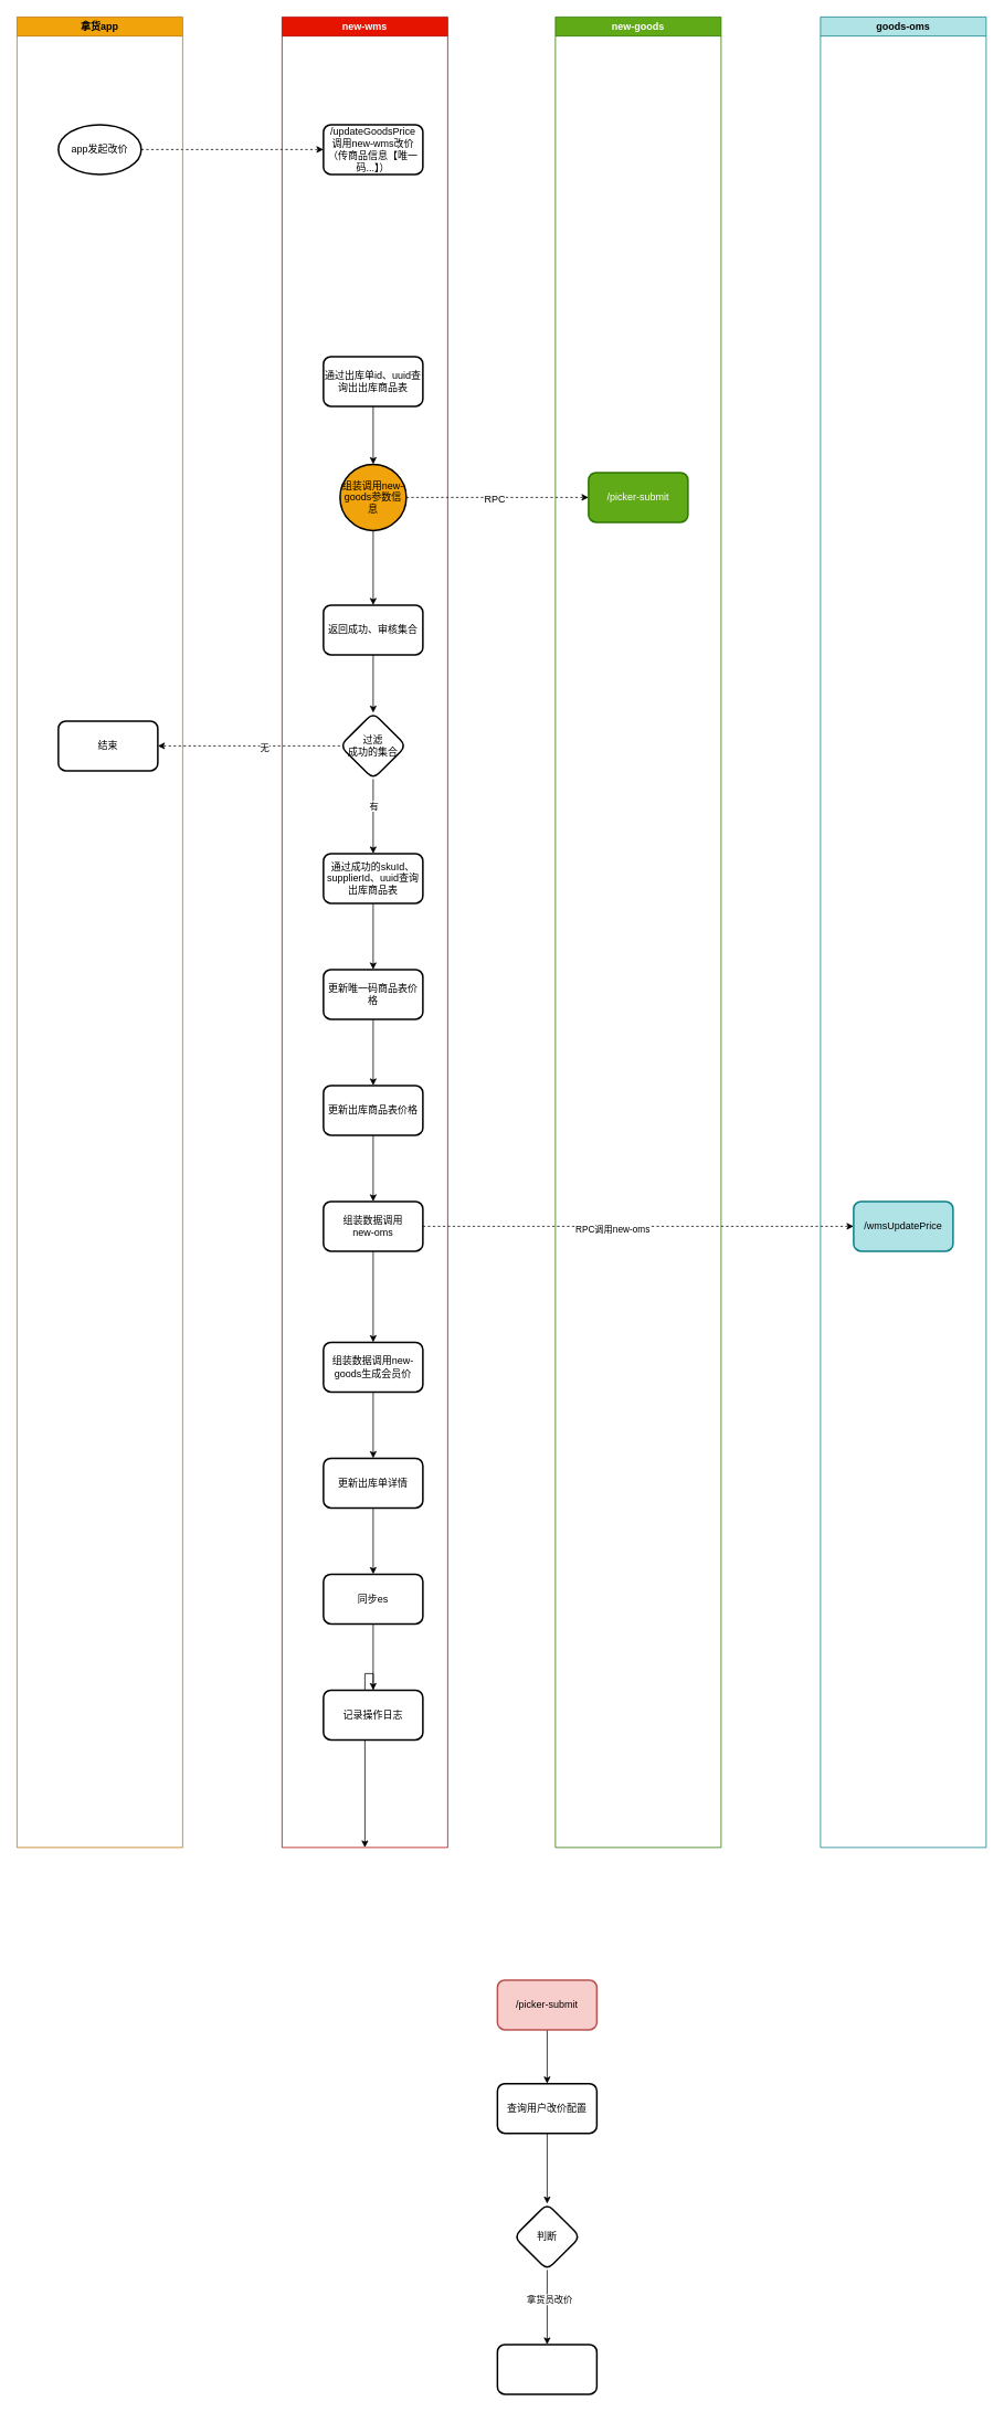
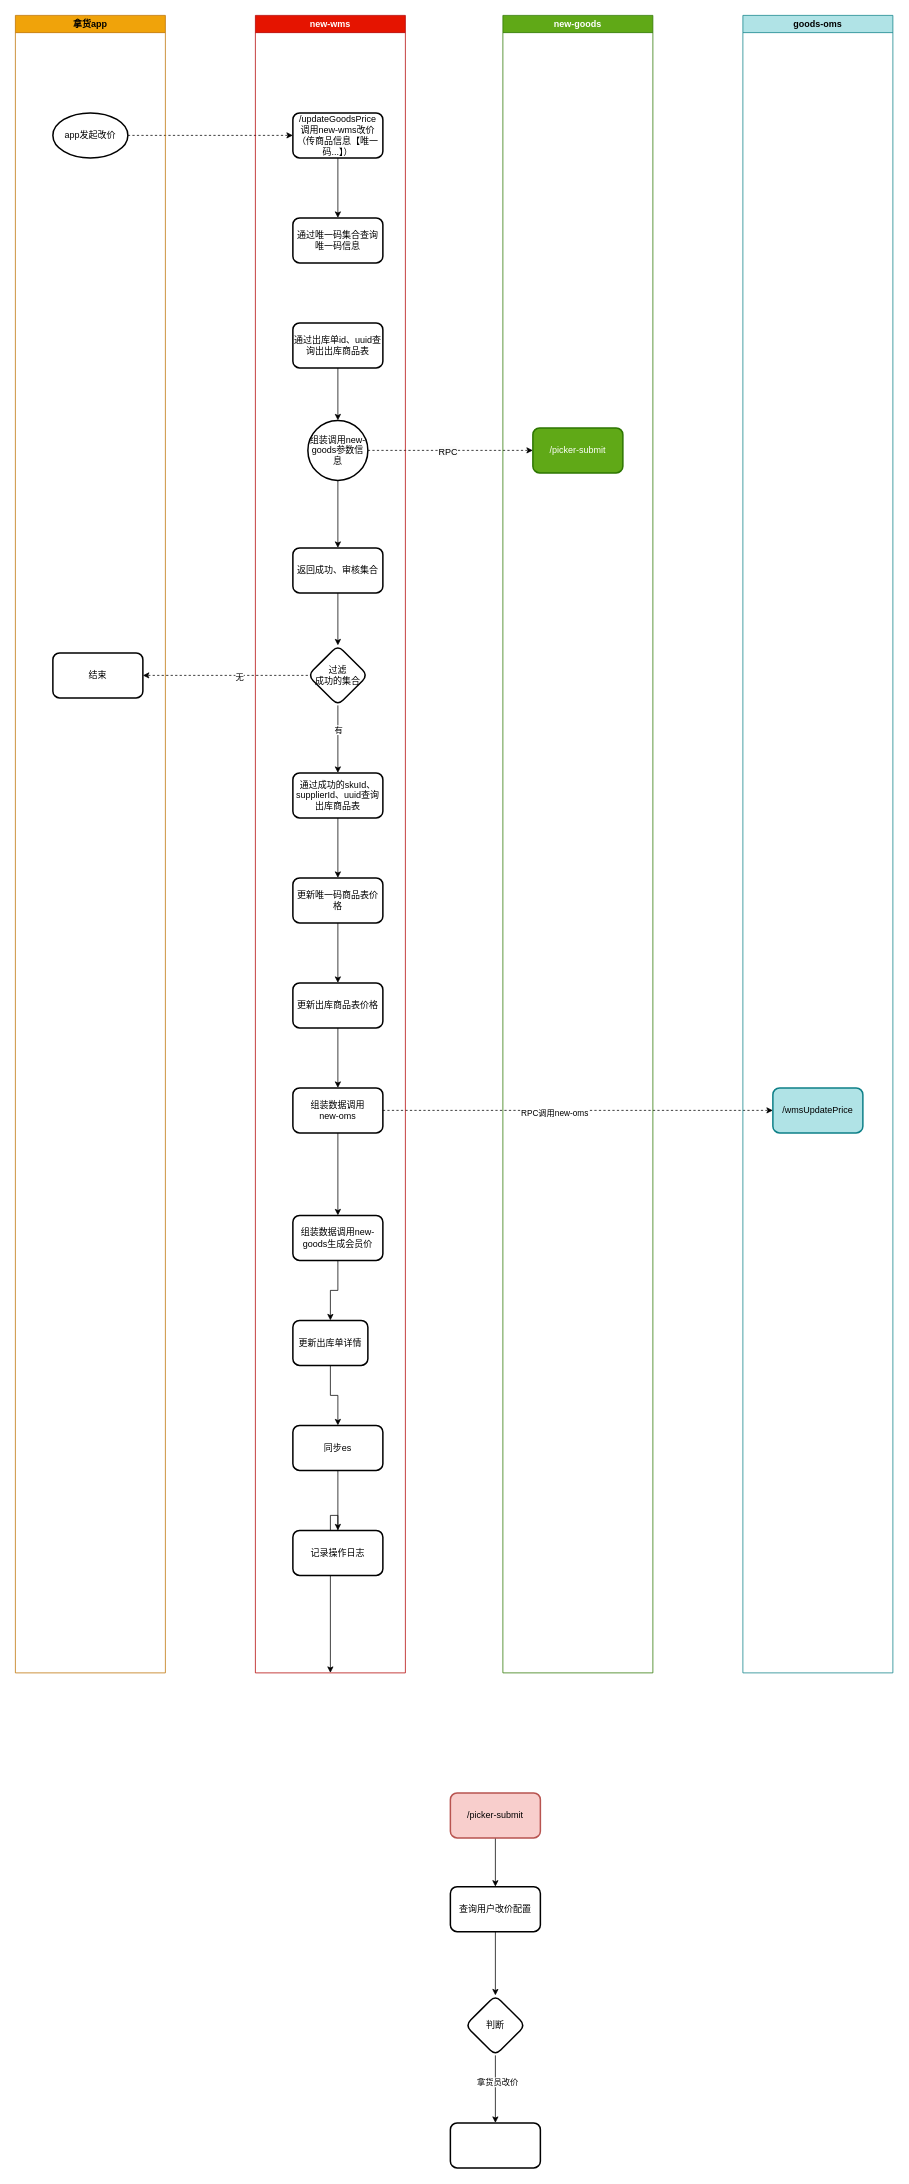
+ <mxCell id="4" value="" style="edgeStyle=orthogonalEdgeStyle;rounded=0;orthogonalLoop=1;jettySize=auto;html=1;" edge="1" parent="1" source="5" target="6"><mxGeometry relative="1" as="geometry" /></mxCell>
+ <mxCell id="6" value="通过唯一码集合查询唯一码信息" style="whiteSpace=wrap;html=1;rounded=1;strokeWidth=2;" vertex="1" parent="1"><mxGeometry x="390" y="290" width="120" height="60" as="geometry" /></mxCell>
- <mxCell id="12" value="组装调用new-goods参数信息" style="ellipse;whiteSpace=wrap;html=1;rounded=1;strokeWidth=2;fillColor=#f0a30a;" vertex="1" parent="1"><mxGeometry x="410" y="560" width="80" height="80" as="geometry" /></mxCell>
+ <mxCell id="12" value="组装调用new-goods参数信息" style="ellipse;whiteSpace=wrap;html=1;rounded=1;strokeWidth=2;" vertex="1" parent="1"><mxGeometry x="410" y="560" width="80" height="80" as="geometry" /></mxCell>
- <mxCell id="36" value="更新出库单详情" style="whiteSpace=wrap;html=1;rounded=1;strokeWidth=2;" vertex="1" parent="1"><mxGeometry x="390" y="1760" width="120" height="60" as="geometry" /></mxCell>
+ <mxCell id="36" value="更新出库单详情" style="whiteSpace=wrap;html=1;rounded=1;strokeWidth=2;" vertex="1" parent="1"><mxGeometry x="390" y="1760" width="100" height="60" as="geometry" /></mxCell>
